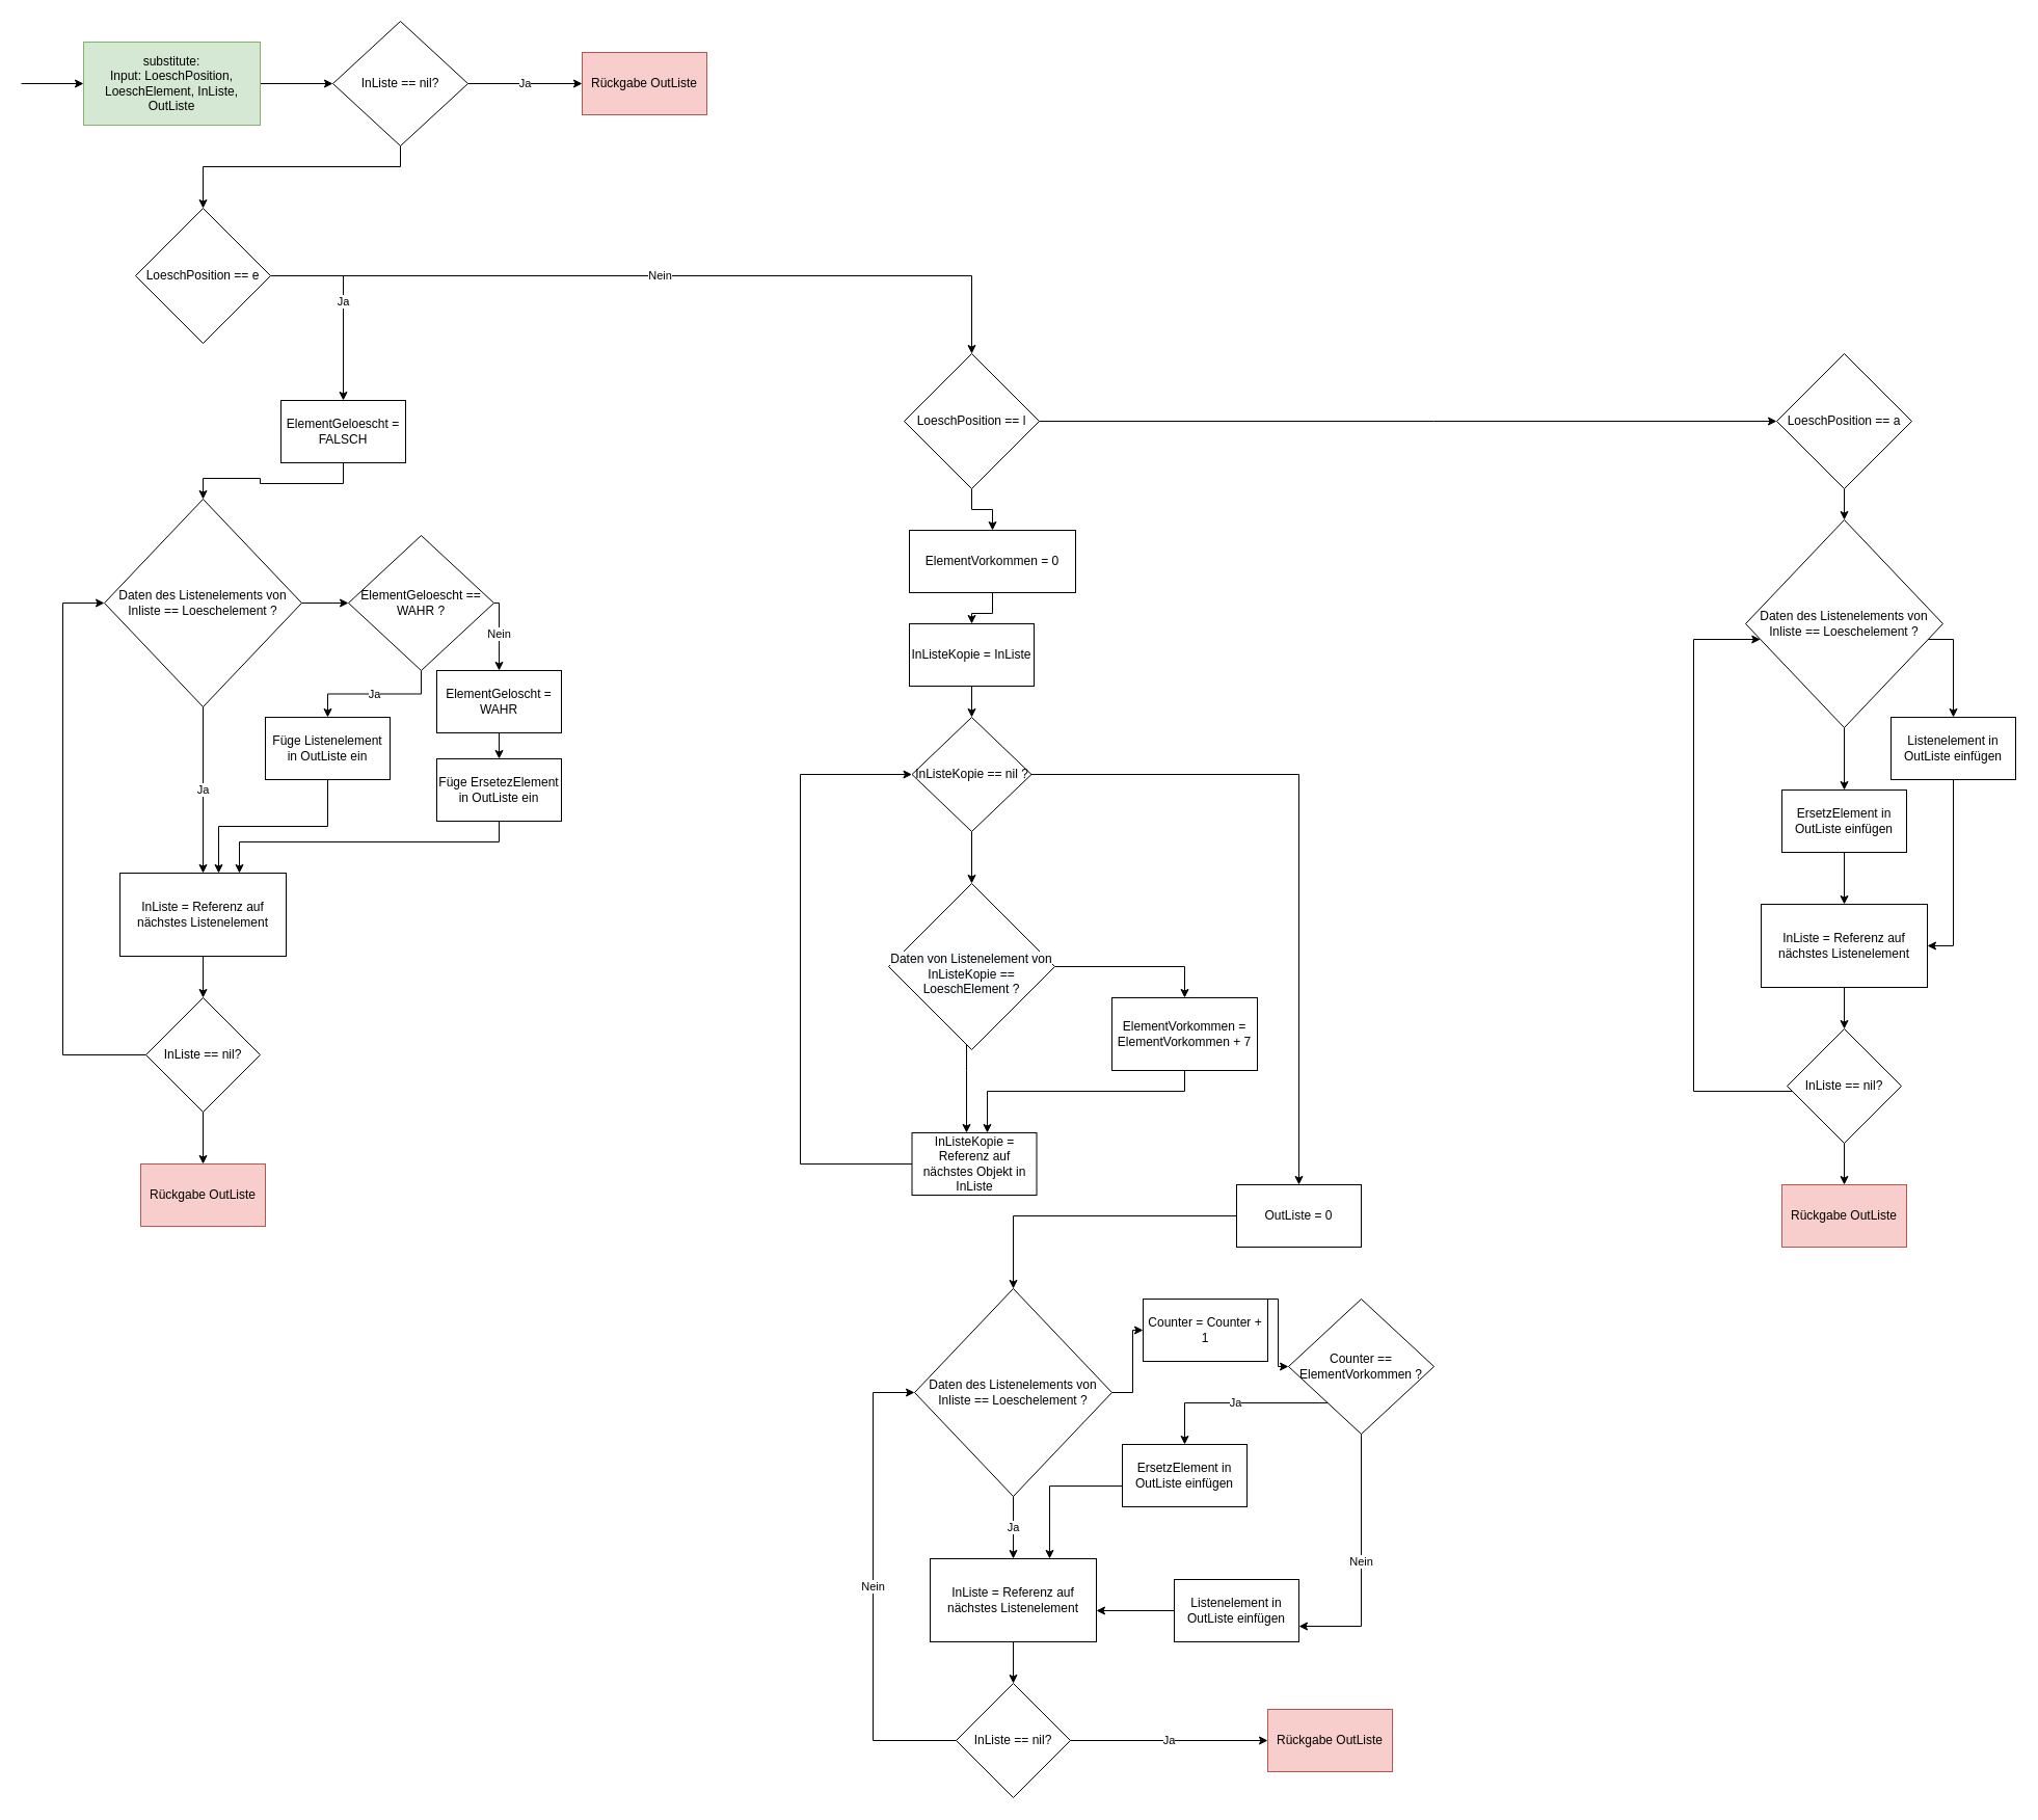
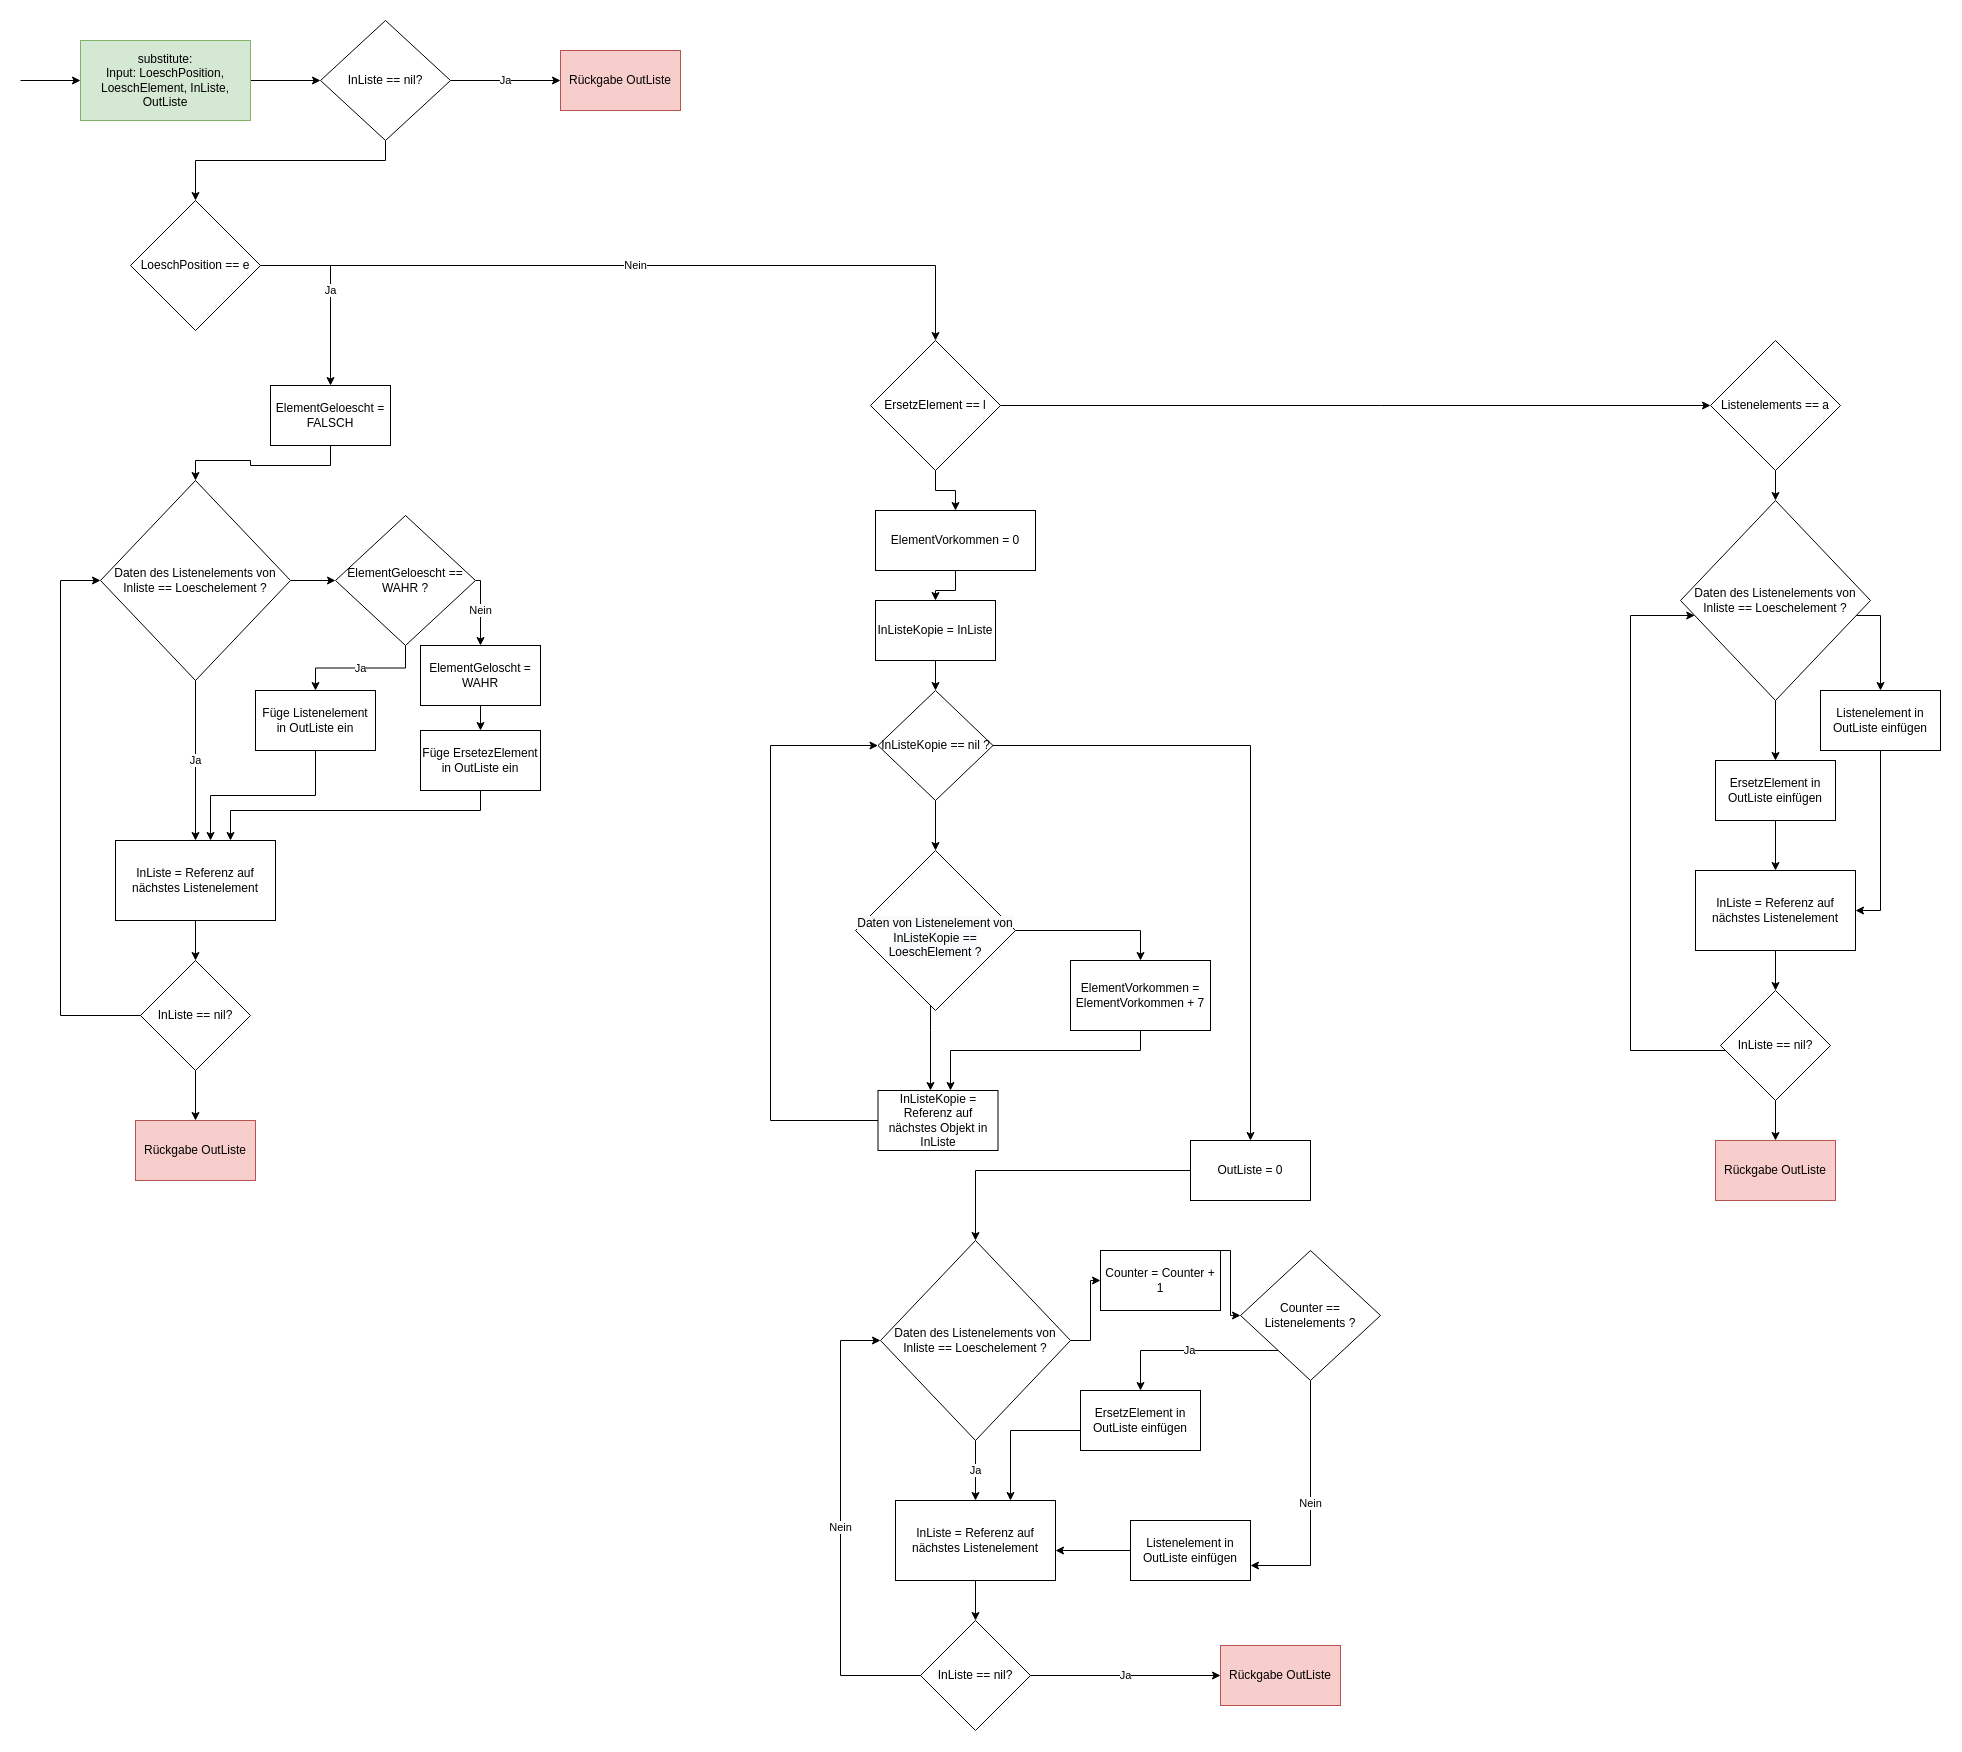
- <mxCell id="14" value="LoeschPosition == l" style="rhombus;whiteSpace=wrap;html=1;" vertex="1" parent="1"><mxGeometry x="870" y="340" width="130" height="130" as="geometry" /></mxCell>
+ <mxCell id="14" value="ErsetzElement == l" style="rhombus;whiteSpace=wrap;html=1;" vertex="1" parent="1"><mxGeometry x="870" y="340" width="130" height="130" as="geometry" /></mxCell>
- <mxCell id="16" value="LoeschPosition == a" style="rhombus;whiteSpace=wrap;html=1;" vertex="1" parent="1"><mxGeometry x="1710" y="340" width="130" height="130" as="geometry" /></mxCell>
+ <mxCell id="16" value="Listenelements == a" style="rhombus;whiteSpace=wrap;html=1;" vertex="1" parent="1"><mxGeometry x="1710" y="340" width="130" height="130" as="geometry" /></mxCell>
- <mxCell id="47" value="Counter == ElementVorkommen ?" style="rhombus;whiteSpace=wrap;html=1;" vertex="1" parent="1"><mxGeometry x="1240" y="1250" width="140" height="130" as="geometry" /></mxCell>
+ <mxCell id="47" value="Counter == Listenelements ?" style="rhombus;whiteSpace=wrap;html=1;" vertex="1" parent="1"><mxGeometry x="1240" y="1250" width="140" height="130" as="geometry" /></mxCell>
